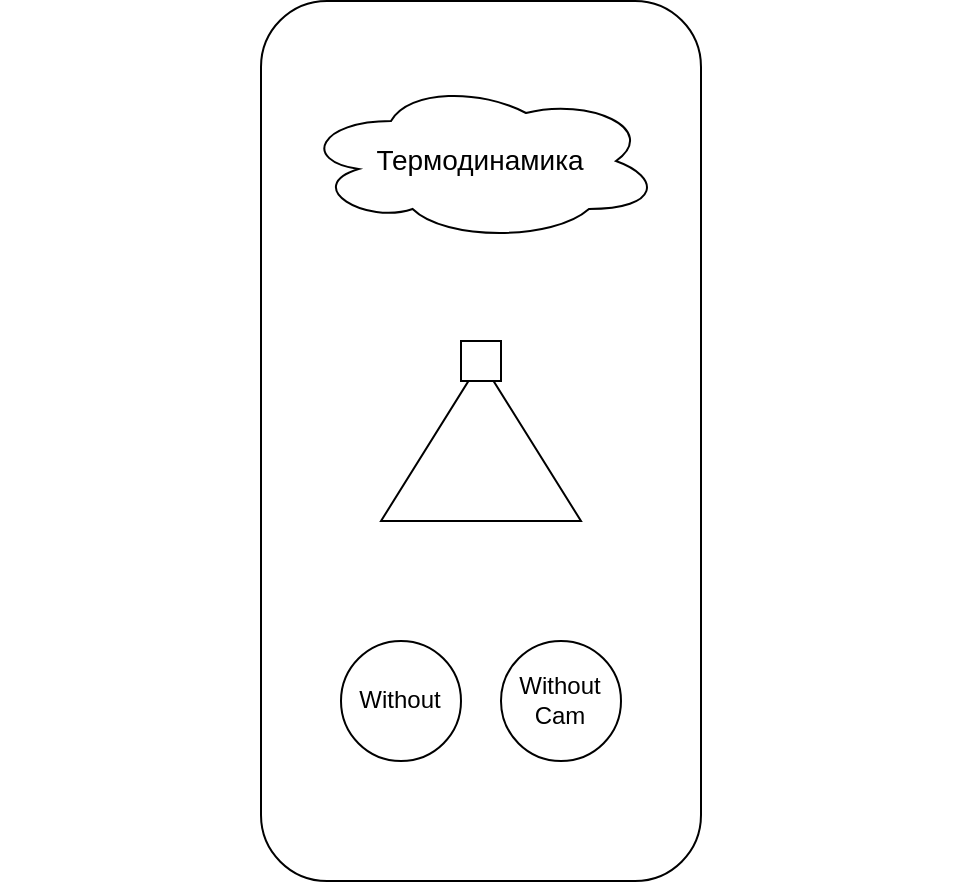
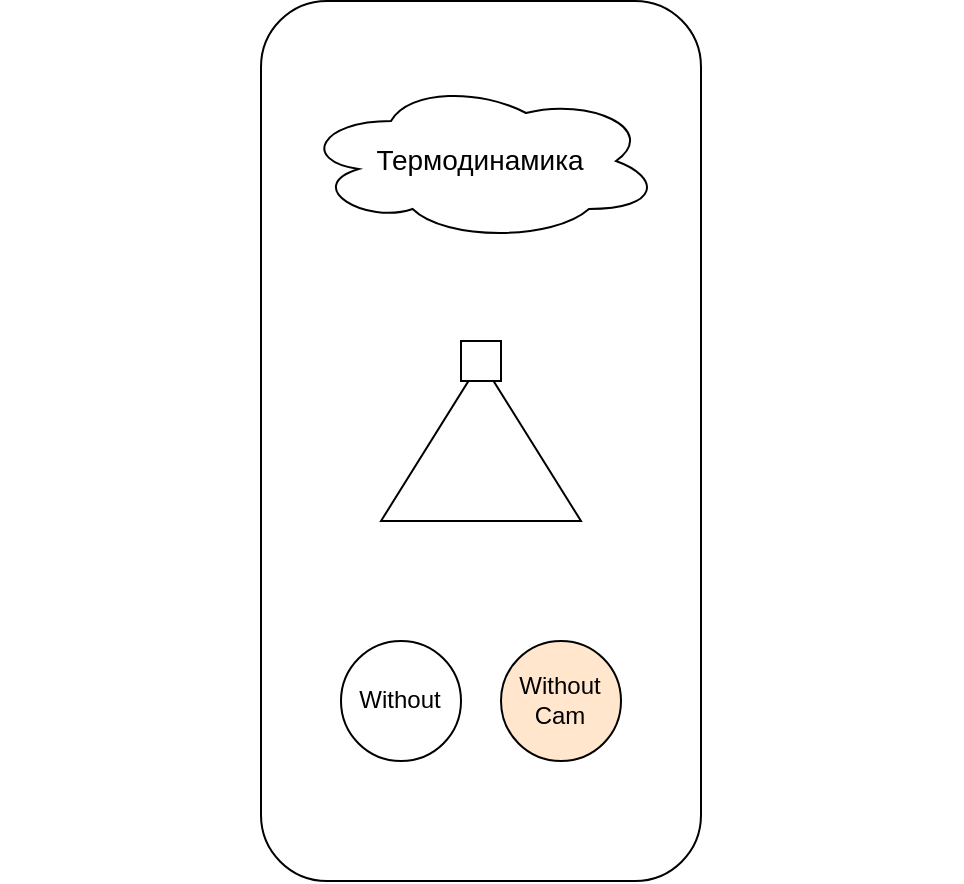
- <mxCell id="4" value="Without Cam" style="ellipse;whiteSpace=wrap;html=1;aspect=fixed;" vertex="1" parent="1"><mxGeometry x="250" y="300" width="60" height="60" as="geometry" /></mxCell>
+ <mxCell id="4" value="Without Cam" style="ellipse;whiteSpace=wrap;html=1;aspect=fixed;fillColor=#ffe6cc;" vertex="1" parent="1"><mxGeometry x="250" y="300" width="60" height="60" as="geometry" /></mxCell>
